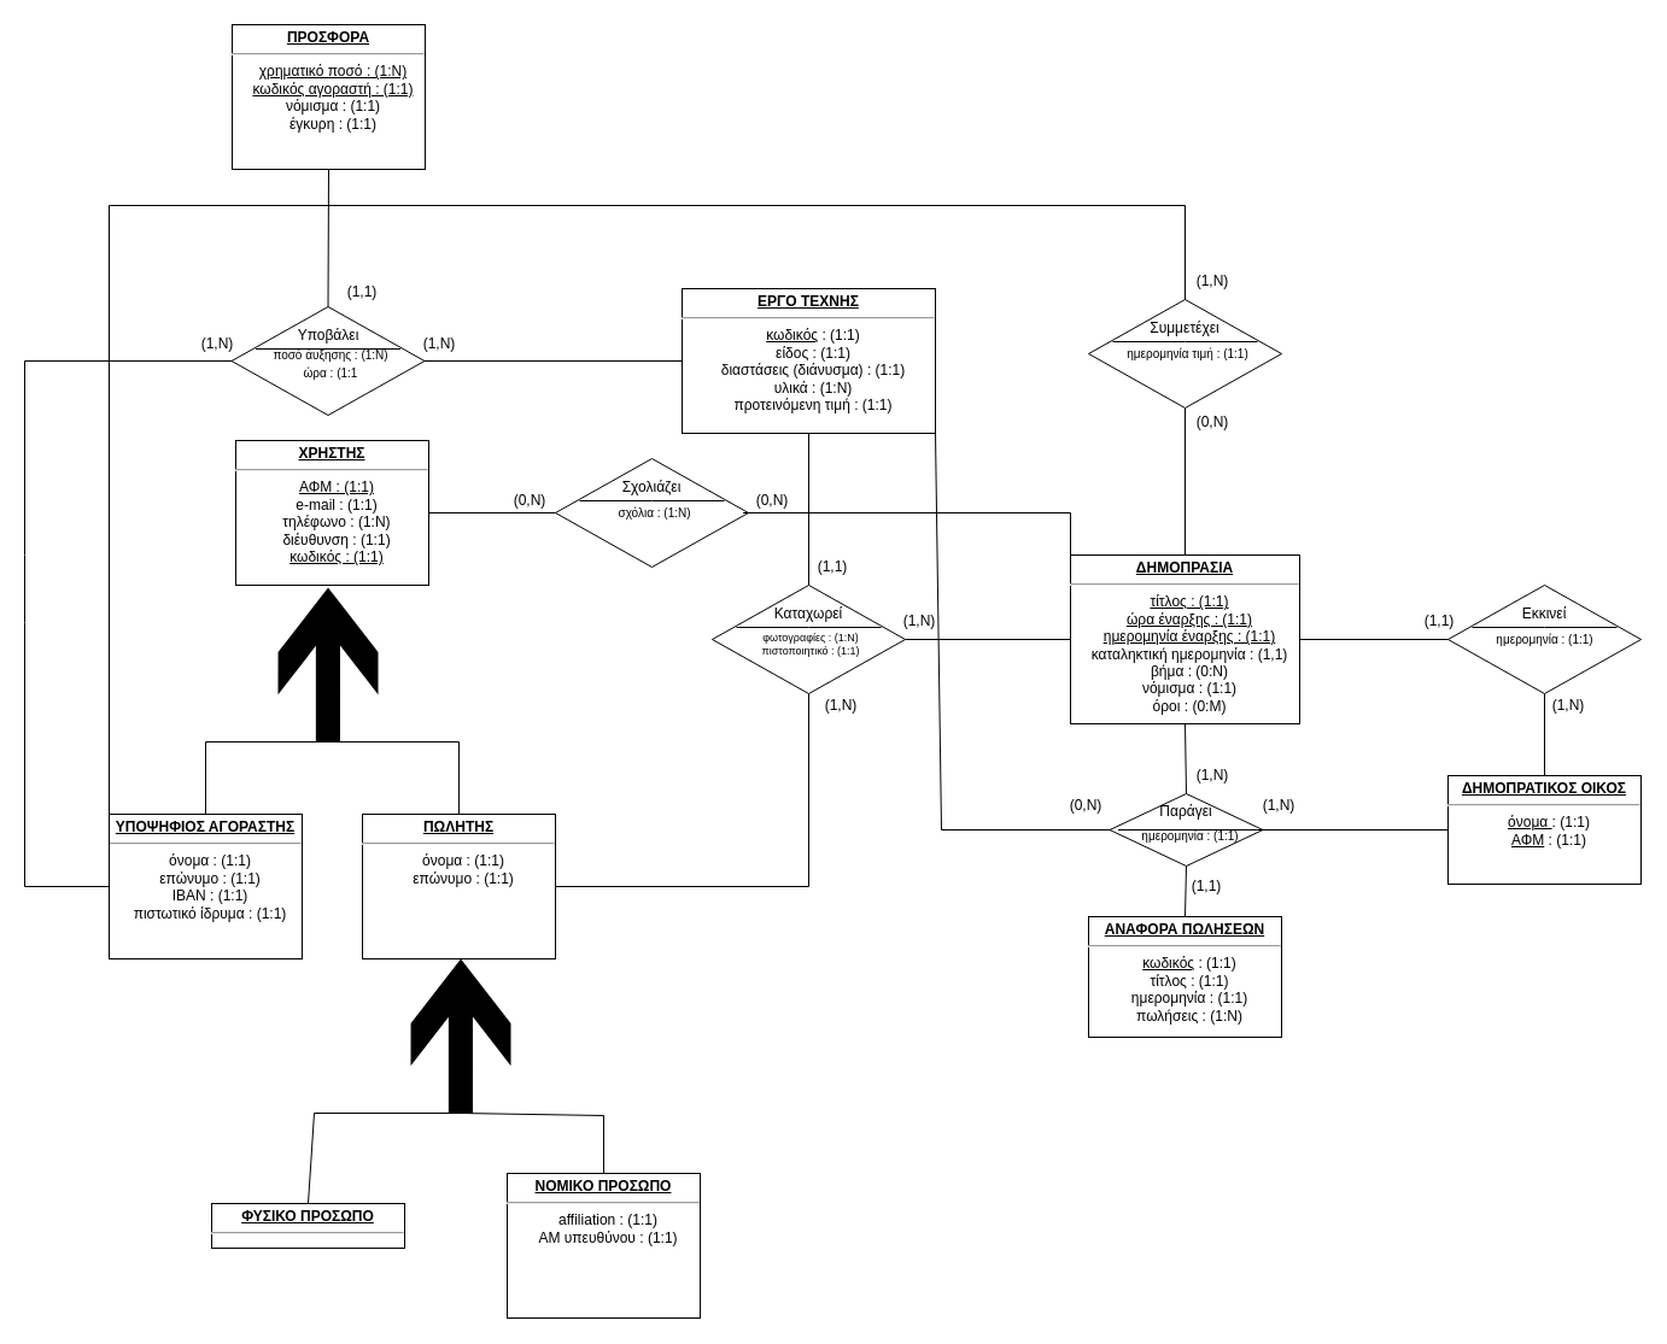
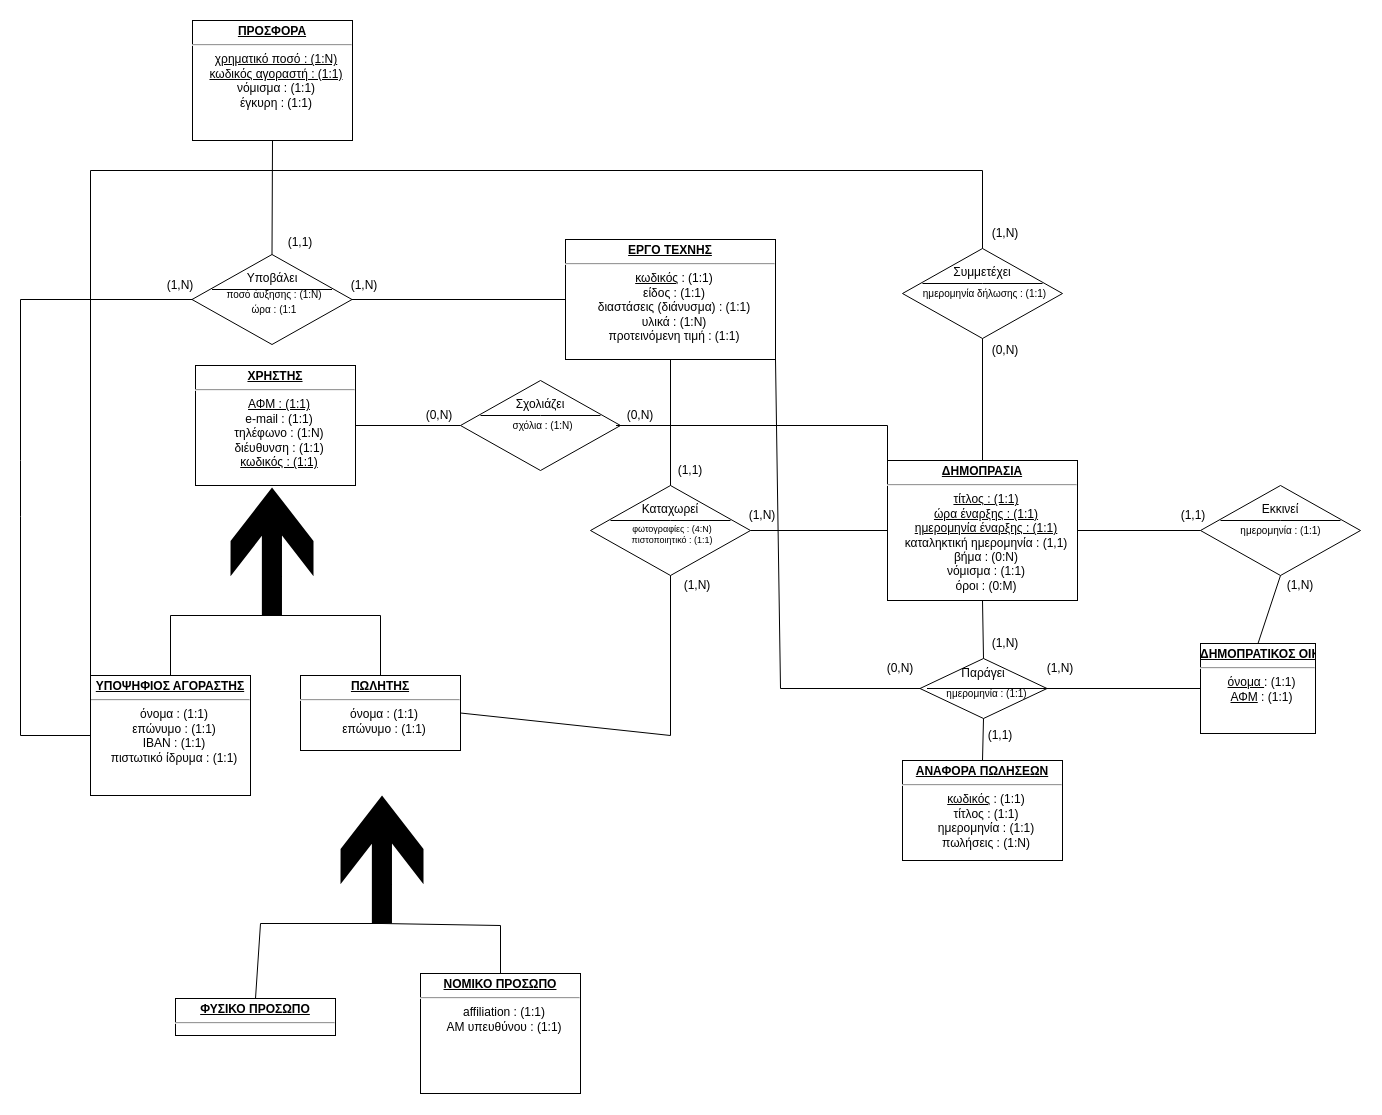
- <mxCell id="27" value="&lt;font size=&quot;1&quot;&gt;ημερομηνία τιμή : (1:1)&lt;/font&gt;" style="text;html=1;strokeColor=none;fillColor=none;align=center;verticalAlign=middle;whiteSpace=wrap;rounded=0;" parent="1" vertex="1"><mxGeometry x="910.5" y="278" width="147" height="30" as="geometry" /></mxCell>
+ <mxCell id="27" value="&lt;font size=&quot;1&quot;&gt;ημερομηνία δήλωσης : (1:1)&lt;/font&gt;" style="text;html=1;strokeColor=none;fillColor=none;align=center;verticalAlign=middle;whiteSpace=wrap;rounded=0;" parent="1" vertex="1"><mxGeometry x="910.5" y="278" width="147" height="30" as="geometry" /></mxCell>
- <mxCell id="15" value="&lt;font style=&quot;font-size: 9px;&quot;&gt;φωτογραφίες : (1:N)&lt;/font&gt;" style="text;html=1;strokeColor=none;fillColor=none;align=center;verticalAlign=middle;whiteSpace=wrap;rounded=0;" parent="1" vertex="1"><mxGeometry x="617" y="515" width="110" height="25" as="geometry" /></mxCell>
+ <mxCell id="15" value="&lt;font style=&quot;font-size: 9px;&quot;&gt;φωτογραφίες : (4:N)&lt;/font&gt;" style="text;html=1;strokeColor=none;fillColor=none;align=center;verticalAlign=middle;whiteSpace=wrap;rounded=0;" parent="1" vertex="1"><mxGeometry x="617" y="515" width="110" height="25" as="geometry" /></mxCell>
- <mxCell id="6" value="&lt;p style=&quot;margin:0px;margin-top:4px;text-align:center;text-decoration:underline;&quot;&gt;&lt;b&gt;ΔΗΜΟΠΡΑΤΙΚΟΣ ΟΙΚΟΣ&lt;/b&gt;&lt;/p&gt;&lt;hr&gt;&lt;p style=&quot;text-align: center; margin: 0px 0px 0px 8px;&quot;&gt;&lt;u&gt;όνομα &lt;/u&gt;: (1:1)&lt;/p&gt;&lt;p style=&quot;text-align: center; margin: 0px 0px 0px 8px;&quot;&gt;&lt;u&gt;ΑΦΜ&lt;/u&gt; : (1:1)&lt;/p&gt;&lt;p style=&quot;margin:0px;margin-left:8px;&quot;&gt;&lt;br&gt;&lt;/p&gt;&lt;p style=&quot;margin:0px;margin-left:8px;&quot;&gt;&lt;br&gt;&lt;/p&gt;" style="verticalAlign=top;align=left;overflow=fill;fontSize=12;fontFamily=Helvetica;html=1;" parent="1" vertex="1"><mxGeometry x="1200" y="643" width="160" height="90" as="geometry" /></mxCell>
+ <mxCell id="6" value="&lt;p style=&quot;margin:0px;margin-top:4px;text-align:center;text-decoration:underline;&quot;&gt;&lt;b&gt;ΔΗΜΟΠΡΑΤΙΚΟΣ ΟΙΚΟΣ&lt;/b&gt;&lt;/p&gt;&lt;hr&gt;&lt;p style=&quot;text-align: center; margin: 0px 0px 0px 8px;&quot;&gt;&lt;u&gt;όνομα &lt;/u&gt;: (1:1)&lt;/p&gt;&lt;p style=&quot;text-align: center; margin: 0px 0px 0px 8px;&quot;&gt;&lt;u&gt;ΑΦΜ&lt;/u&gt; : (1:1)&lt;/p&gt;&lt;p style=&quot;margin:0px;margin-left:8px;&quot;&gt;&lt;br&gt;&lt;/p&gt;&lt;p style=&quot;margin:0px;margin-left:8px;&quot;&gt;&lt;br&gt;&lt;/p&gt;" style="verticalAlign=top;align=left;overflow=fill;fontSize=12;fontFamily=Helvetica;html=1;" parent="1" vertex="1"><mxGeometry x="1200" y="643" width="115" height="90" as="geometry" /></mxCell>
- <mxCell id="5" value="&lt;p style=&quot;margin:0px;margin-top:4px;text-align:center;text-decoration:underline;&quot;&gt;&lt;b&gt;ΠΩΛΗΤΗΣ&lt;/b&gt;&lt;/p&gt;&lt;hr&gt;&lt;p style=&quot;text-align: center; margin: 0px 0px 0px 8px;&quot;&gt;όνομα : (1:1)&lt;/p&gt;&lt;p style=&quot;text-align: center; margin: 0px 0px 0px 8px;&quot;&gt;επώνυμο : (1:1)&lt;/p&gt;&lt;p style=&quot;margin:0px;margin-left:8px;&quot;&gt;&lt;br&gt;&lt;/p&gt;" style="verticalAlign=top;align=left;overflow=fill;fontSize=12;fontFamily=Helvetica;html=1;" parent="1" vertex="1"><mxGeometry x="300" y="675" width="160" height="120" as="geometry" /></mxCell>
+ <mxCell id="5" value="&lt;p style=&quot;margin:0px;margin-top:4px;text-align:center;text-decoration:underline;&quot;&gt;&lt;b&gt;ΠΩΛΗΤΗΣ&lt;/b&gt;&lt;/p&gt;&lt;hr&gt;&lt;p style=&quot;text-align: center; margin: 0px 0px 0px 8px;&quot;&gt;όνομα : (1:1)&lt;/p&gt;&lt;p style=&quot;text-align: center; margin: 0px 0px 0px 8px;&quot;&gt;επώνυμο : (1:1)&lt;/p&gt;&lt;p style=&quot;margin:0px;margin-left:8px;&quot;&gt;&lt;br&gt;&lt;/p&gt;" style="verticalAlign=top;align=left;overflow=fill;fontSize=12;fontFamily=Helvetica;html=1;" parent="1" vertex="1"><mxGeometry x="300" y="675" width="160" height="75" as="geometry" /></mxCell>
